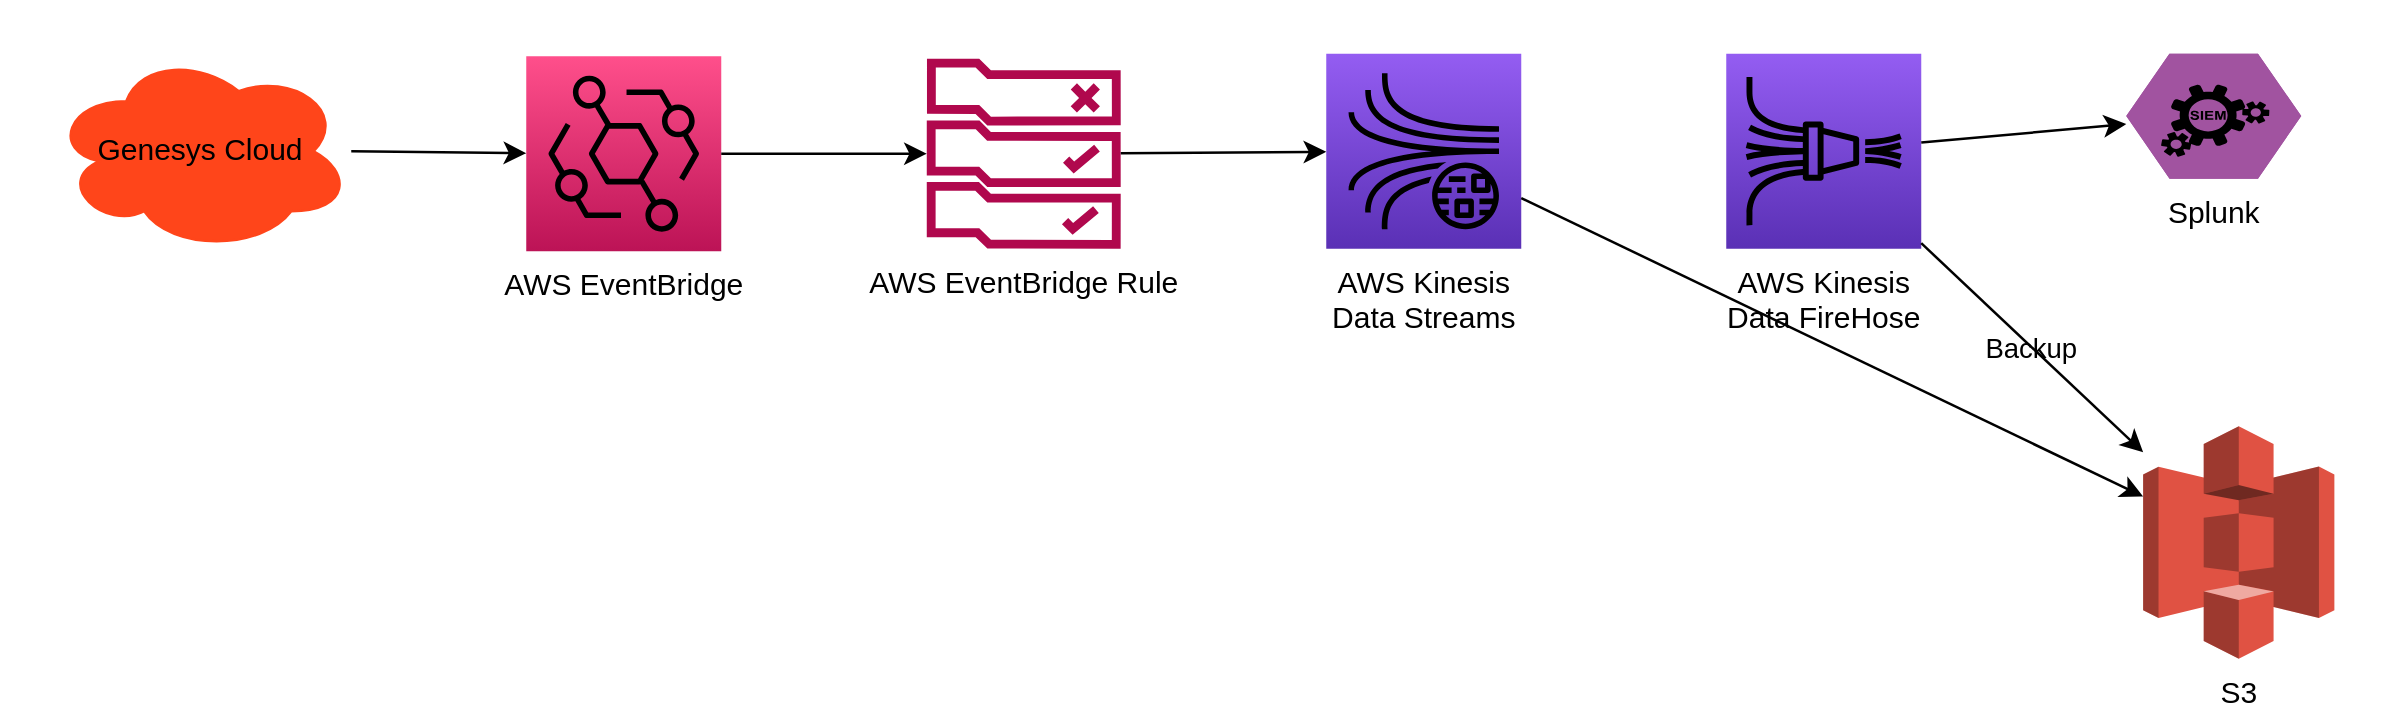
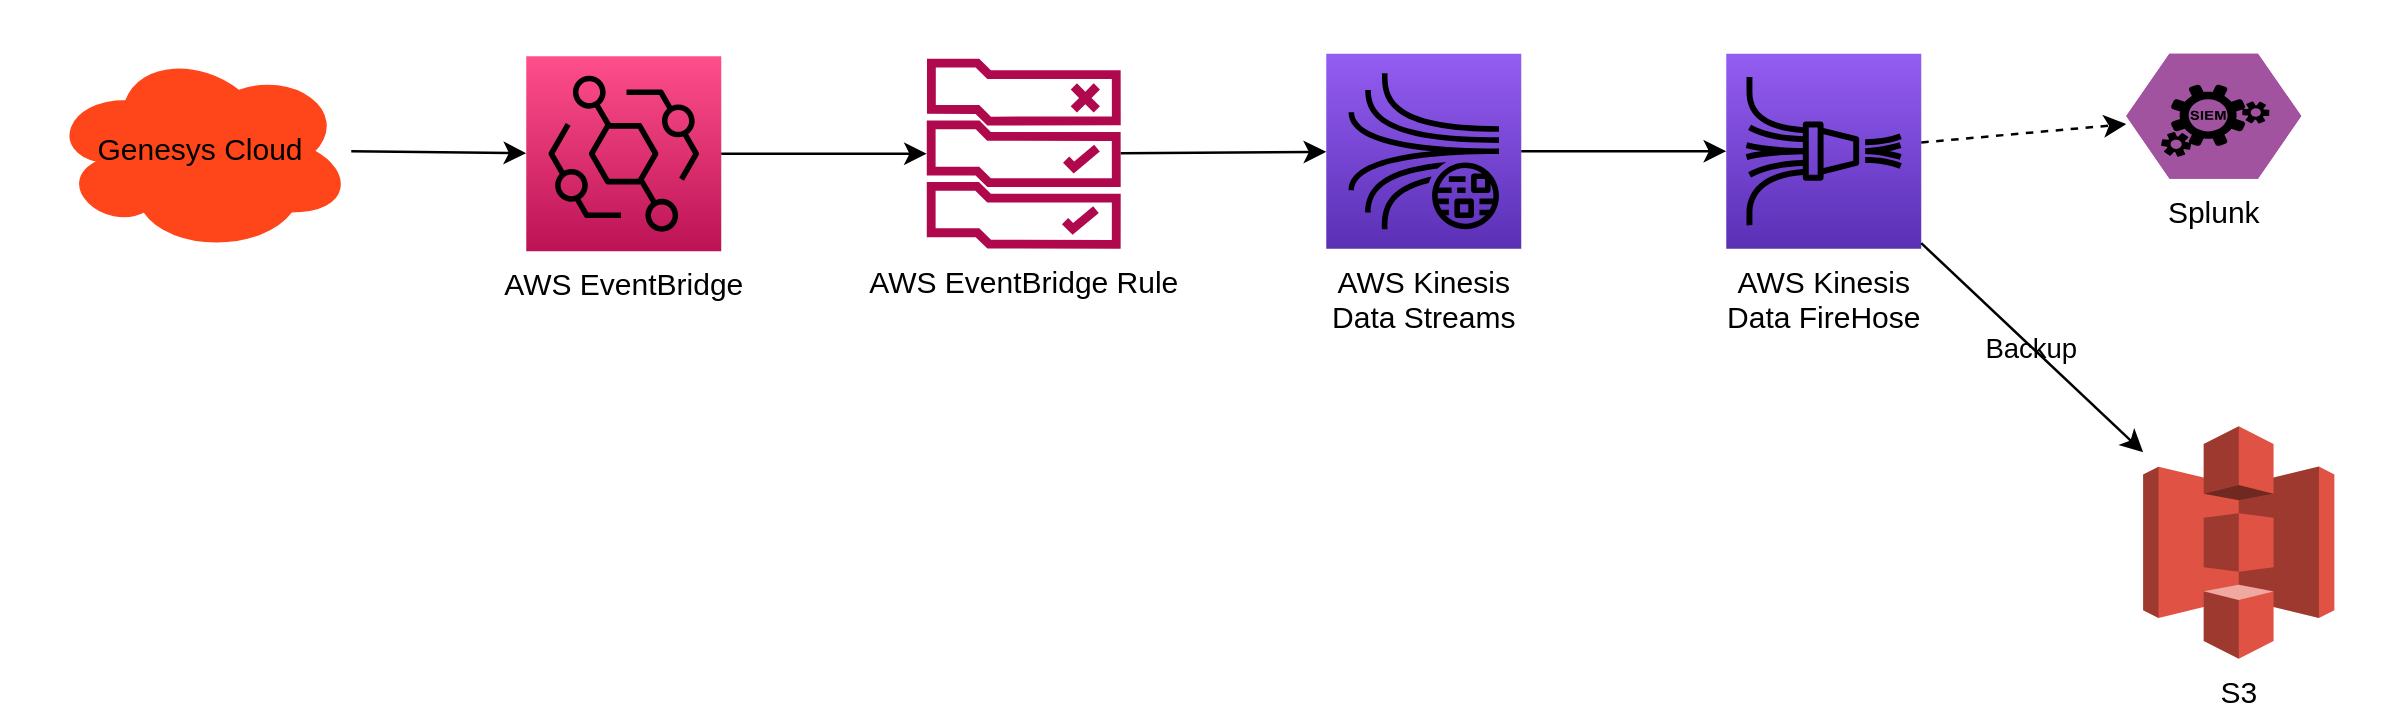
- <mxCell id="14" value="" style="endArrow=classic;html=1;fontColor=#000000;strokeColor=#000000;" edge="1" parent="1" source="5" target="13"><mxGeometry width="50" height="50" relative="1" as="geometry"><mxPoint x="820" y="180" as="sourcePoint" /><mxPoint x="870" y="130" as="targetPoint" /></mxGeometry></mxCell>
+ <mxCell id="14" value="" style="endArrow=classic;html=1;fontColor=#000000;strokeColor=#000000;dashed=1;" edge="1" parent="1" source="5" target="13"><mxGeometry width="50" height="50" relative="1" as="geometry"><mxPoint x="820" y="180" as="sourcePoint" /><mxPoint x="870" y="130" as="targetPoint" /></mxGeometry></mxCell>
- <mxCell id="12" value="" style="endArrow=classic;html=1;fontColor=#000000;strokeColor=#000000;" edge="1" parent="1" source="10" target="6"><mxGeometry width="50" height="50" relative="1" as="geometry"><mxPoint x="570" y="240" as="sourcePoint" /><mxPoint x="620" y="190" as="targetPoint" /></mxGeometry></mxCell>
+ <mxCell id="12" value="" style="endArrow=classic;html=1;fontColor=#000000;strokeColor=#000000;" edge="1" parent="1" source="10" target="5"><mxGeometry width="50" height="50" relative="1" as="geometry"><mxPoint x="570" y="240" as="sourcePoint" /><mxPoint x="620" y="190" as="targetPoint" /></mxGeometry></mxCell>
